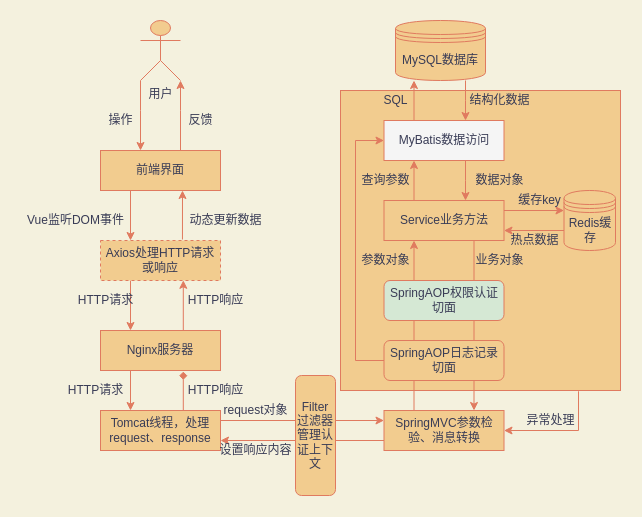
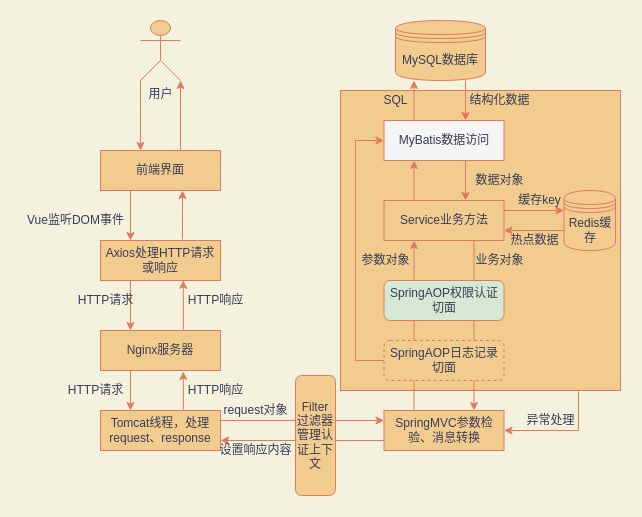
- <mxCell id="50" value="操作" style="text;html=1;align=center;verticalAlign=middle;resizable=0;points=[];autosize=1;strokeColor=none;fillColor=none;fontColor=#393C56;" vertex="1" parent="1"><mxGeometry x="100" y="110" width="40" height="20" as="geometry" /></mxCell>
- <mxCell id="51" value="反馈" style="text;html=1;align=center;verticalAlign=middle;resizable=0;points=[];autosize=1;strokeColor=none;fillColor=none;fontColor=#393C56;" vertex="1" parent="1"><mxGeometry x="180" y="110" width="40" height="20" as="geometry" /></mxCell>
- <mxCell id="34" value="查询参数" style="text;html=1;align=center;verticalAlign=middle;resizable=0;points=[];autosize=1;strokeColor=none;fillColor=none;fontColor=#393C56;" vertex="1" parent="1"><mxGeometry x="355" y="170" width="60" height="20" as="geometry" /></mxCell>
- <mxCell id="11" value="动态更新数据" style="text;html=1;align=center;verticalAlign=middle;resizable=0;points=[];autosize=1;strokeColor=none;fillColor=none;fontColor=#393C56;" vertex="1" parent="1"><mxGeometry x="180" y="210" width="90" height="20" as="geometry" /></mxCell>
- <mxCell id="9" value="Axios处理HTTP请求或响应" style="whiteSpace=wrap;html=1;rounded=0;fillColor=#F2CC8F;strokeColor=#E07A5F;fontColor=#393C56;dashed=1;" vertex="1" parent="1"><mxGeometry x="100" y="240" width="120" height="40" as="geometry" /></mxCell>
+ <mxCell id="9" value="Axios处理HTTP请求或响应" style="whiteSpace=wrap;html=1;rounded=0;fillColor=#F2CC8F;strokeColor=#E07A5F;fontColor=#393C56;" vertex="1" parent="1"><mxGeometry x="100" y="240" width="120" height="40" as="geometry" /></mxCell>
- <mxCell id="42" value="SpringAOP日志记录切面" style="whiteSpace=wrap;html=1;rounded=1;fillColor=#F2CC8F;strokeColor=#E07A5F;fontColor=#393C56;" vertex="1" parent="1"><mxGeometry x="383.5" y="340" width="120" height="40" as="geometry" /></mxCell>
+ <mxCell id="42" value="SpringAOP日志记录切面" style="whiteSpace=wrap;html=1;rounded=1;fillColor=#F2CC8F;strokeColor=#E07A5F;fontColor=#393C56;dashed=1;" vertex="1" parent="1"><mxGeometry x="383.5" y="340" width="120" height="40" as="geometry" /></mxCell>
- <mxCell id="19" value="" style="edgeStyle=orthogonalEdgeStyle;rounded=0;orthogonalLoop=1;jettySize=auto;html=1;exitX=0.75;exitY=0;exitDx=0;exitDy=0;entryX=0.69;entryY=1.025;entryDx=0;entryDy=0;entryPerimeter=0;labelBackgroundColor=#F4F1DE;strokeColor=#E07A5F;fontColor=#393C56;endArrow=diamond;" edge="1" parent="1" source="20" target="14"><mxGeometry relative="1" as="geometry"><mxPoint x="183" y="380" as="targetPoint" /><Array as="points"><mxPoint x="183" y="410" /></Array></mxGeometry></mxCell>
+ <mxCell id="19" value="" style="edgeStyle=orthogonalEdgeStyle;rounded=0;orthogonalLoop=1;jettySize=auto;html=1;exitX=0.75;exitY=0;exitDx=0;exitDy=0;entryX=0.69;entryY=1.025;entryDx=0;entryDy=0;entryPerimeter=0;labelBackgroundColor=#F4F1DE;strokeColor=#E07A5F;fontColor=#393C56;" edge="1" parent="1" source="20" target="14"><mxGeometry relative="1" as="geometry"><mxPoint x="183" y="380" as="targetPoint" /><Array as="points"><mxPoint x="183" y="410" /></Array></mxGeometry></mxCell>
